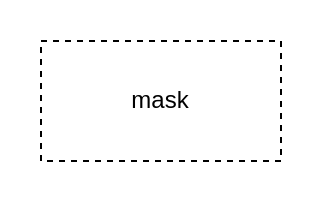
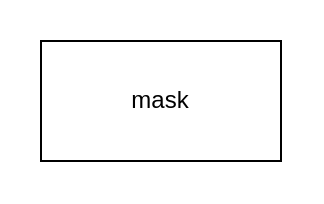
- <mxCell id="2" value="mask" style="whiteSpace=wrap;html=1;dashed=1;" vertex="1" parent="1"><mxGeometry x="20" y="20" width="120" height="60" as="geometry" /></mxCell>
+ <mxCell id="2" value="mask" style="whiteSpace=wrap;html=1;" vertex="1" parent="1"><mxGeometry x="20" y="20" width="120" height="60" as="geometry" /></mxCell>
